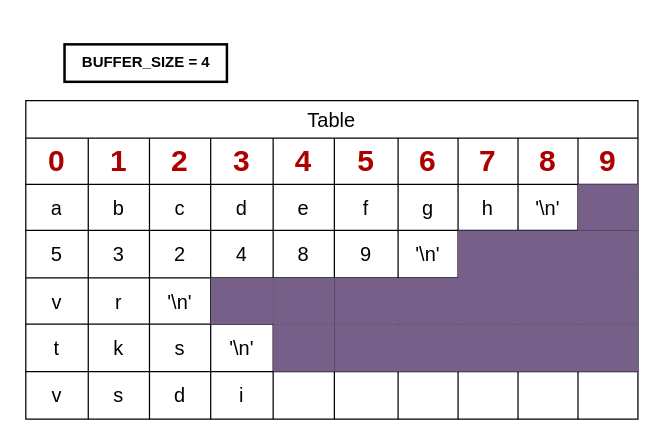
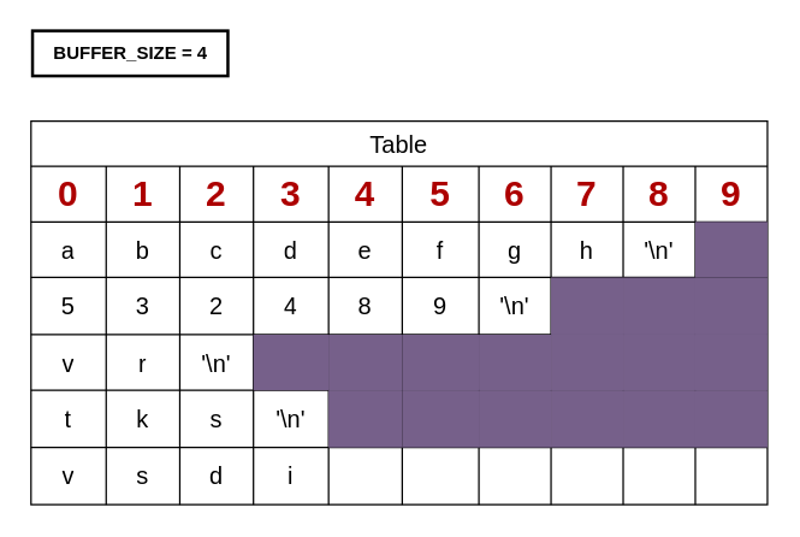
- <mxCell id="69" value="BUFFER_SIZE = 4" style="text;html=1;align=center;verticalAlign=middle;resizable=0;points=[];autosize=1;strokeColor=default;fillColor=none;fontStyle=1;rounded=0;strokeWidth=2;movable=0;rotatable=0;deletable=0;editable=0;locked=1;connectable=0;" vertex="1" parent="1"><mxGeometry x="51" y="35" width="130" height="30" as="geometry" /></mxCell>
+ <mxCell id="69" value="BUFFER_SIZE = 4" style="text;html=1;align=center;verticalAlign=middle;resizable=0;points=[];autosize=1;strokeColor=default;fillColor=none;fontStyle=1;rounded=0;strokeWidth=2;movable=0;rotatable=0;deletable=0;editable=0;locked=1;connectable=0;" vertex="1" parent="1"><mxGeometry x="21" y="20" width="130" height="30" as="geometry" /></mxCell>
